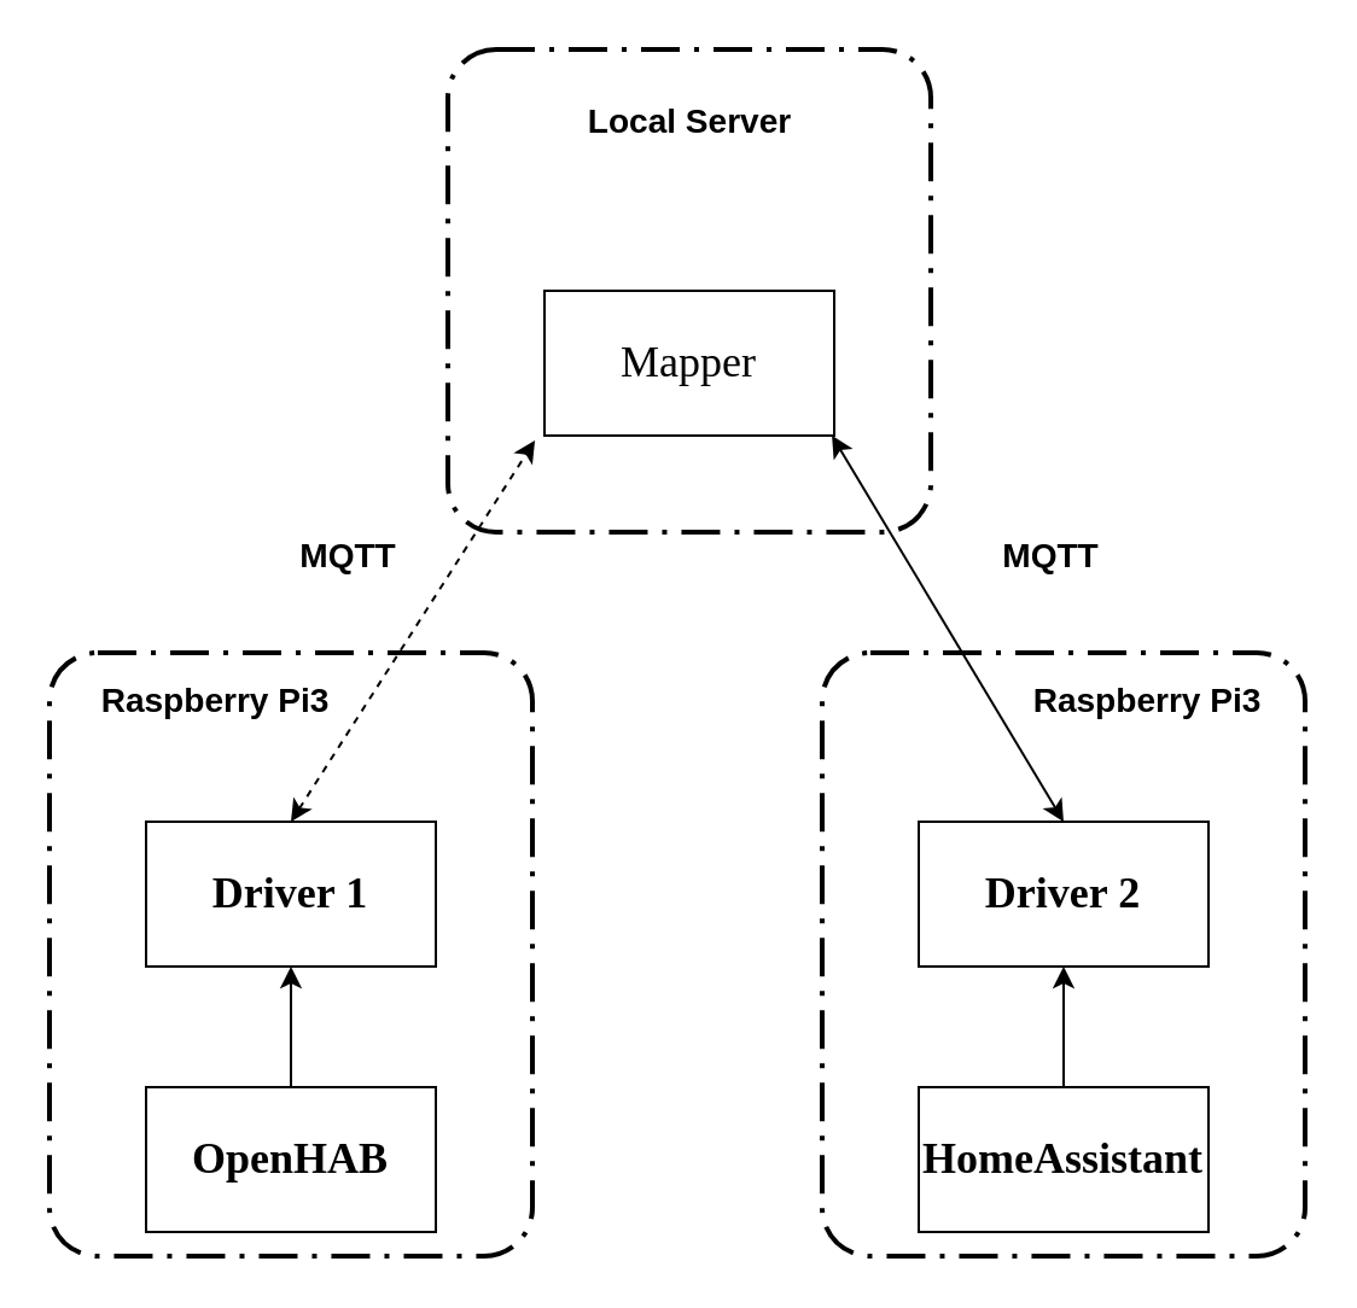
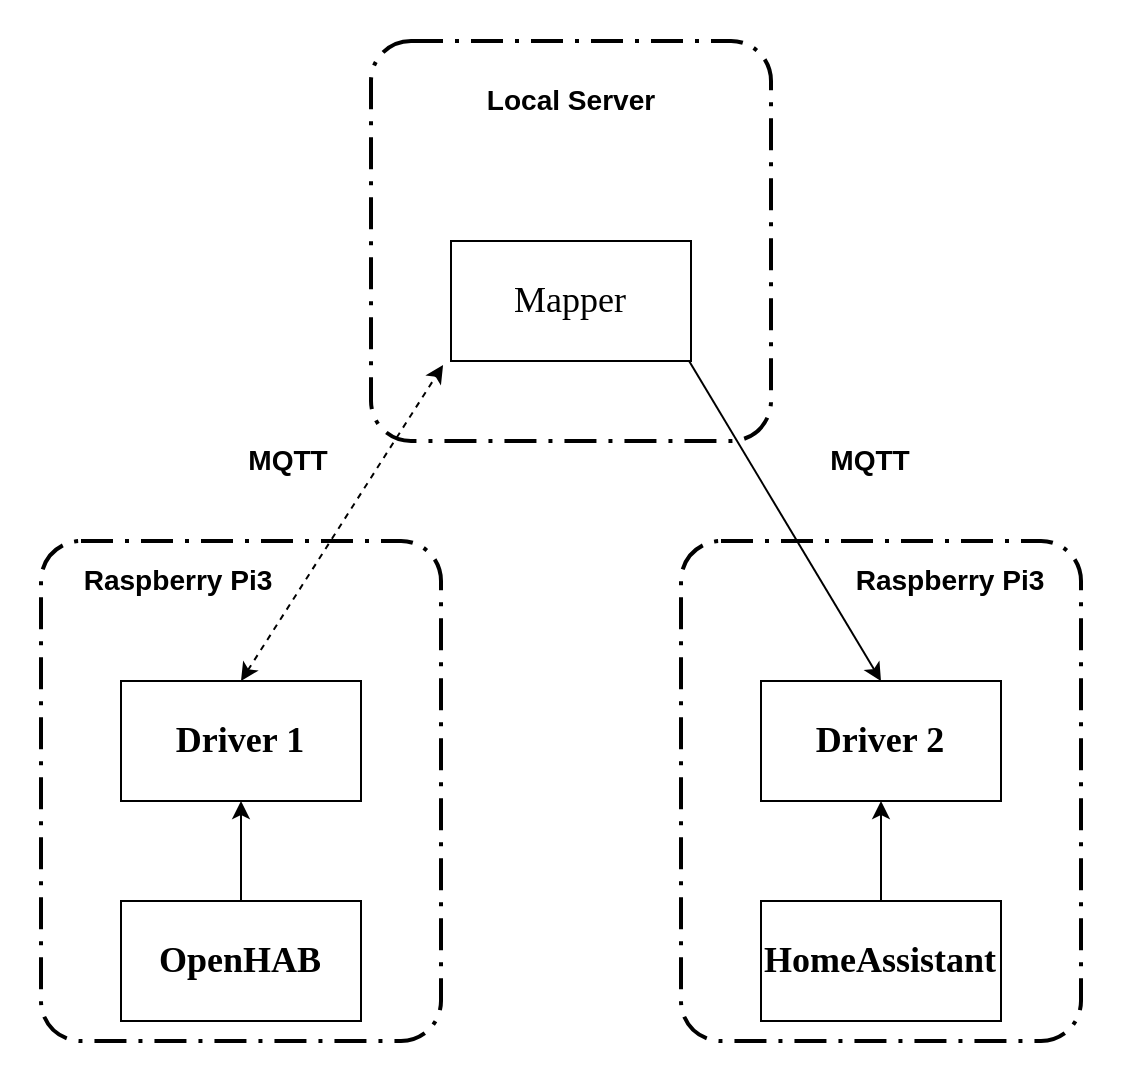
- <mxCell id="10" value="" style="endArrow=classic;html=1;entryX=0.992;entryY=1;entryDx=0;entryDy=0;entryPerimeter=0;exitX=0.5;exitY=0;exitDx=0;exitDy=0;startArrow=classic;startFill=1;" parent="1" source="5" target="8" edge="1"><mxGeometry width="50" height="50" relative="1" as="geometry"><mxPoint x="430" y="280" as="sourcePoint" /><mxPoint x="480" y="230" as="targetPoint" /></mxGeometry></mxCell>
+ <mxCell id="10" value="" style="endArrow=none;html=1;entryX=0.992;entryY=1;entryDx=0;entryDy=0;entryPerimeter=0;exitX=0.5;exitY=0;exitDx=0;exitDy=0;startArrow=classic;startFill=1;" parent="1" source="5" target="8" edge="1"><mxGeometry width="50" height="50" relative="1" as="geometry"><mxPoint x="430" y="280" as="sourcePoint" /><mxPoint x="480" y="230" as="targetPoint" /></mxGeometry></mxCell>
